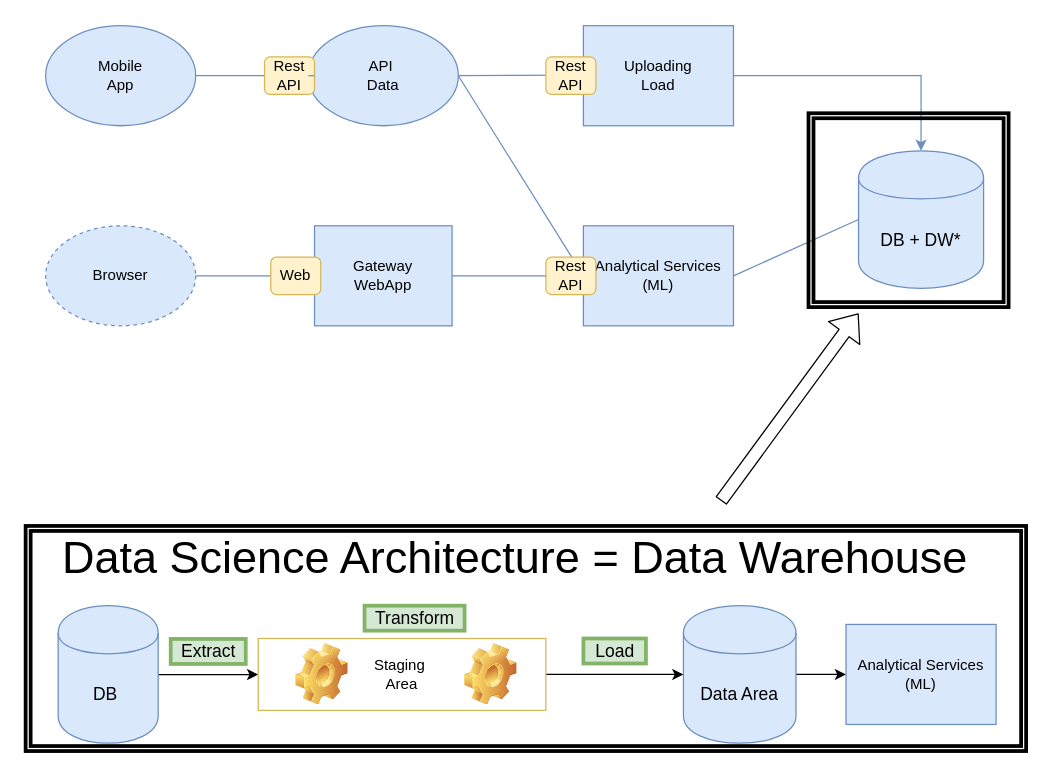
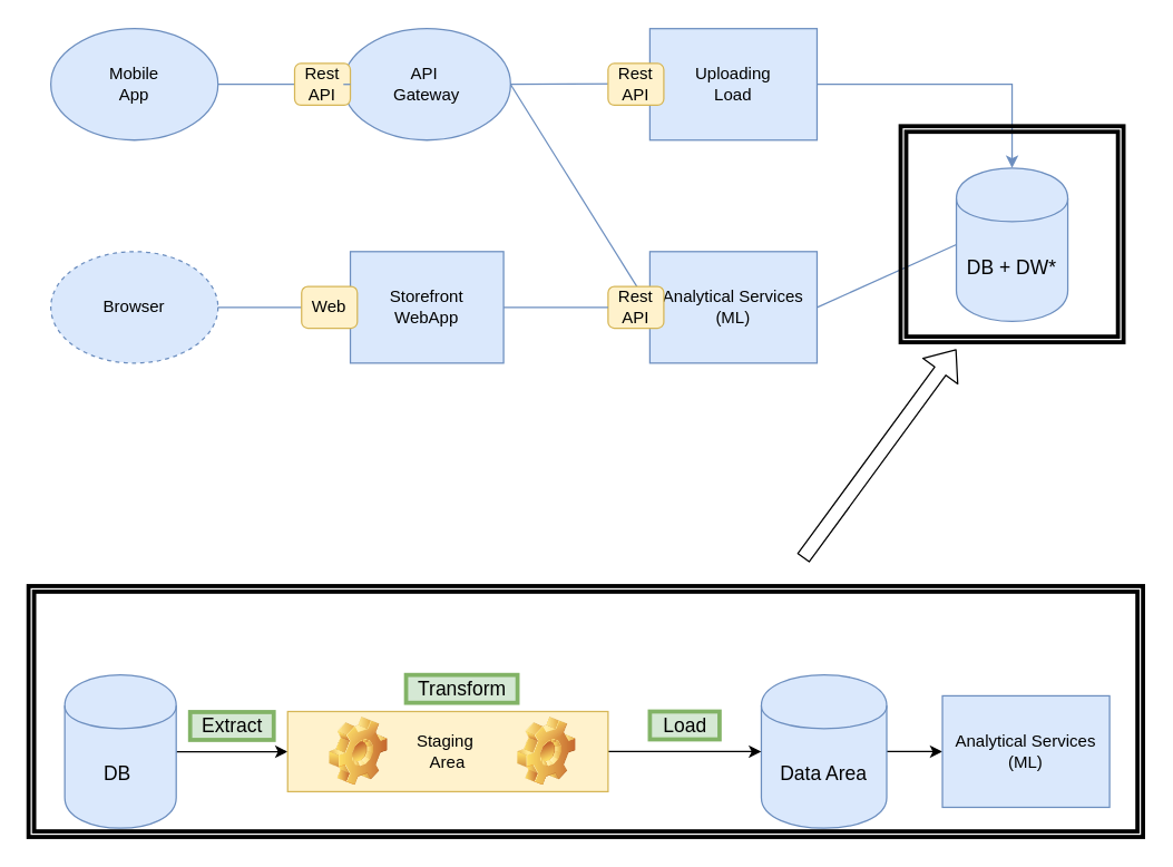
- <mxCell id="3" value="API&amp;nbsp;&lt;br&gt;Data" style="ellipse;whiteSpace=wrap;html=1;strokeColor=#6c8ebf;fillColor=#dae8fc;" parent="1" vertex="1"><mxGeometry x="246" y="20" width="120" height="80" as="geometry" /></mxCell>
+ <mxCell id="3" value="API&amp;nbsp;&lt;br&gt;Gateway" style="ellipse;whiteSpace=wrap;html=1;strokeColor=#6c8ebf;fillColor=#dae8fc;" parent="1" vertex="1"><mxGeometry x="246" y="20" width="120" height="80" as="geometry" /></mxCell>
- <mxCell id="8" value="&lt;font style=&quot;font-size: 14px&quot;&gt;DB + DW*&lt;/font&gt;" style="shape=cylinder;whiteSpace=wrap;html=1;boundedLbl=1;backgroundOutline=1;strokeColor=#6c8ebf;fillColor=#dae8fc;" parent="1" vertex="1"><mxGeometry x="686" y="120" width="100" height="110" as="geometry" /></mxCell>
+ <mxCell id="8" value="&lt;font style=&quot;font-size: 14px&quot;&gt;DB + DW*&lt;/font&gt;" style="shape=cylinder;whiteSpace=wrap;html=1;boundedLbl=1;backgroundOutline=1;strokeColor=#6c8ebf;fillColor=#dae8fc;" parent="1" vertex="1"><mxGeometry x="686" y="120" width="80" height="110" as="geometry" /></mxCell>
- <mxCell id="9" value="Gateway&lt;br&gt;WebApp" style="rounded=0;whiteSpace=wrap;html=1;strokeColor=#6c8ebf;fillColor=#dae8fc;" parent="1" vertex="1"><mxGeometry x="251" y="180" width="110" height="80" as="geometry" /></mxCell>
+ <mxCell id="9" value="Storefront&lt;br&gt;WebApp" style="rounded=0;whiteSpace=wrap;html=1;strokeColor=#6c8ebf;fillColor=#dae8fc;" parent="1" vertex="1"><mxGeometry x="251" y="180" width="110" height="80" as="geometry" /></mxCell>
- <mxCell id="36" value="&lt;font style=&quot;font-size: 36px&quot;&gt;Data Science Architecture = Data Warehouse&lt;/font&gt;" style="text;html=1;align=center;verticalAlign=middle;resizable=0;points=[];autosize=1;" vertex="1" parent="1"><mxGeometry x="41" y="430" width="740" height="30" as="geometry" /></mxCell>
- <mxCell id="27" value="Staging&amp;nbsp;&lt;br&gt;Area" style="rounded=0;whiteSpace=wrap;html=1;fillColor=#ffffff;strokeColor=#d6b656;" vertex="1" parent="1"><mxGeometry x="206" y="510" width="230" height="57.5" as="geometry" /></mxCell>
+ <mxCell id="27" value="Staging&amp;nbsp;&lt;br&gt;Area" style="rounded=0;whiteSpace=wrap;html=1;fillColor=#fff2cc;strokeColor=#d6b656;" vertex="1" parent="1"><mxGeometry x="206" y="510" width="230" height="57.5" as="geometry" /></mxCell>
